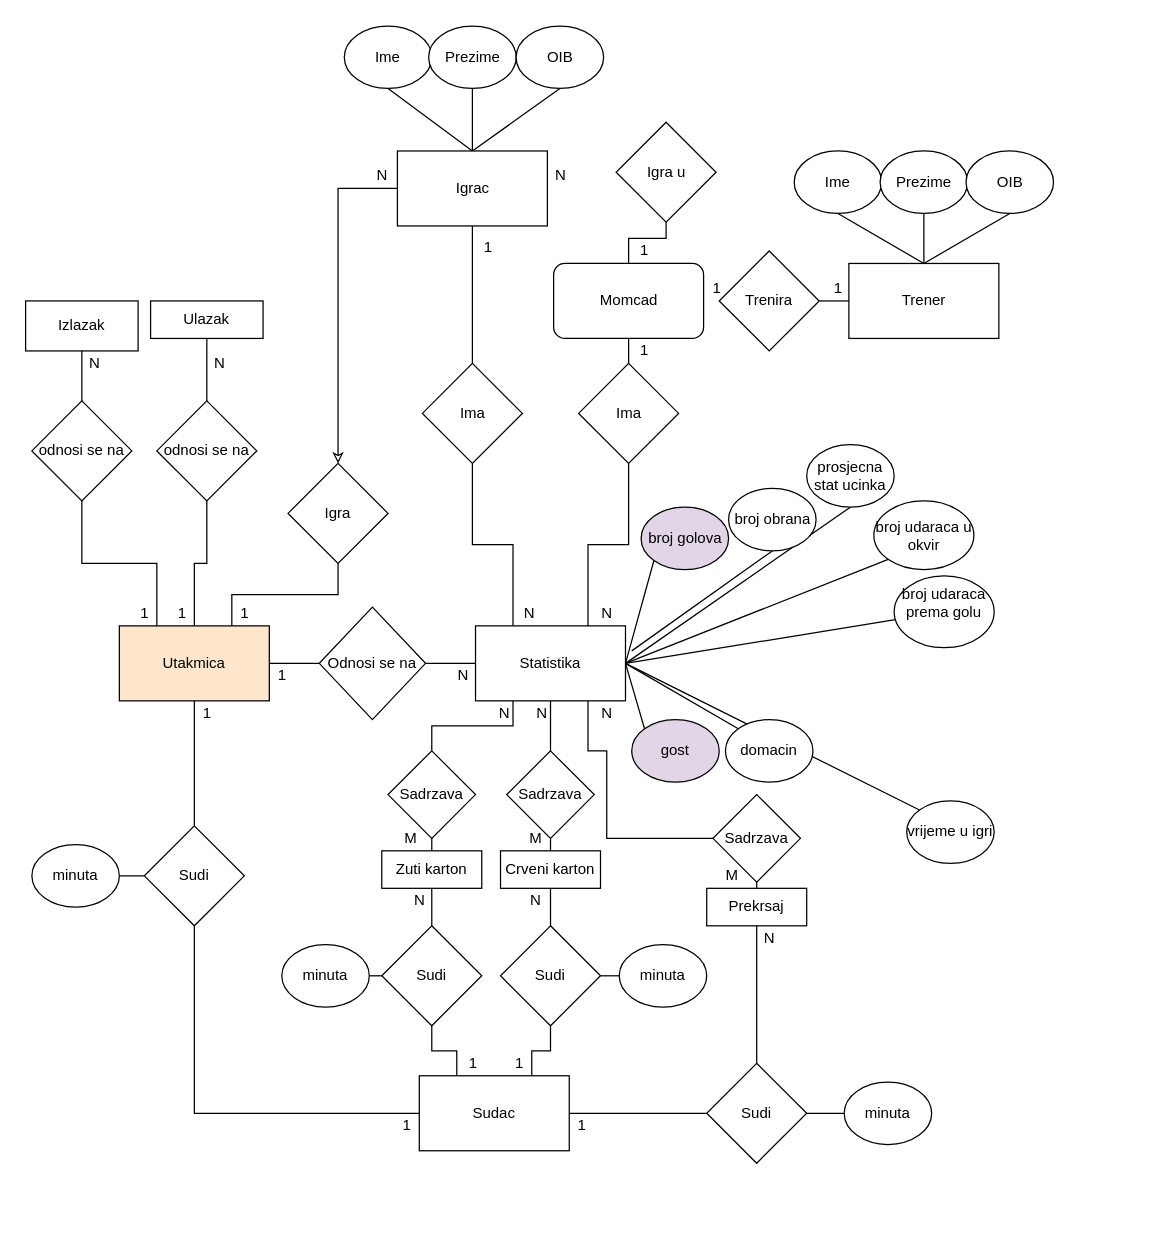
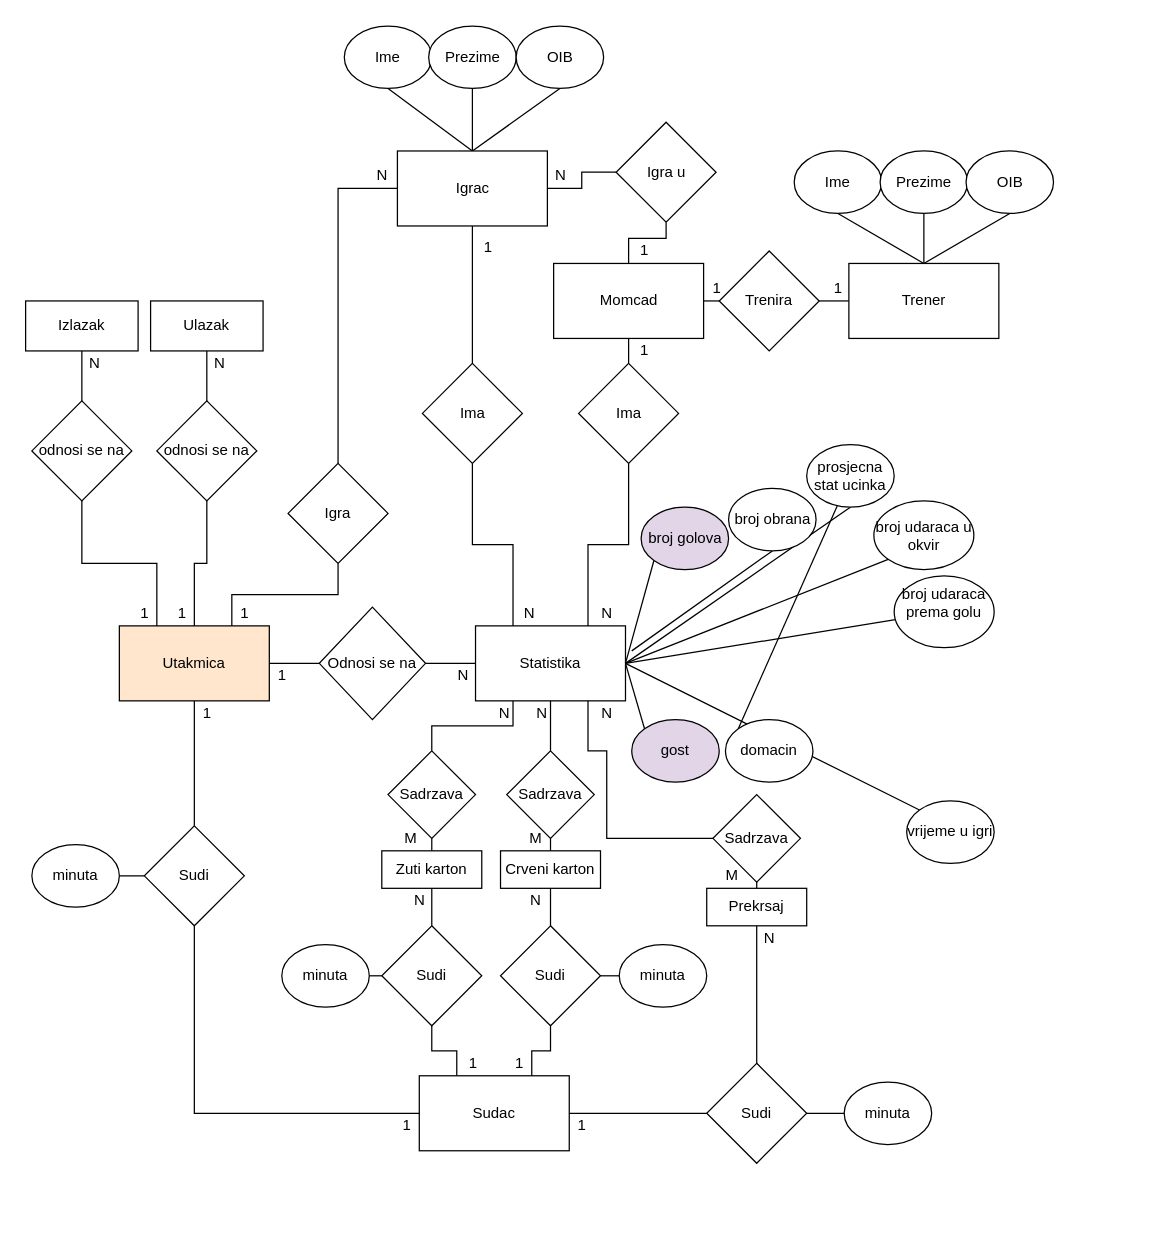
+ <mxCell id="27" style="edgeStyle=orthogonalEdgeStyle;rounded=0;orthogonalLoop=1;jettySize=auto;html=1;exitX=0;exitY=0.5;exitDx=0;exitDy=0;entryX=1;entryY=0.5;entryDx=0;entryDy=0;startArrow=none;startFill=0;endArrow=none;endFill=0;" parent="1" source="28" target="7" edge="1"><mxGeometry relative="1" as="geometry" /></mxCell>
- <mxCell id="9" value="&lt;div&gt;Momcad&lt;/div&gt;" style="whiteSpace=wrap;html=1;rounded=1;" parent="1" vertex="1"><mxGeometry x="442.5" y="210" width="120" height="60" as="geometry" /></mxCell>
+ <mxCell id="9" value="&lt;div&gt;Momcad&lt;/div&gt;" style="rounded=0;whiteSpace=wrap;html=1;" parent="1" vertex="1"><mxGeometry x="442.5" y="210" width="120" height="60" as="geometry" /></mxCell>
+ <mxCell id="34" style="edgeStyle=orthogonalEdgeStyle;rounded=0;orthogonalLoop=1;jettySize=auto;html=1;exitX=0;exitY=0.5;exitDx=0;exitDy=0;entryX=1;entryY=0.5;entryDx=0;entryDy=0;startArrow=none;startFill=0;endArrow=none;endFill=0;" parent="1" source="35" target="9" edge="1"><mxGeometry relative="1" as="geometry" /></mxCell>
- <mxCell id="41" value="&lt;div&gt;Ulazak&lt;/div&gt;" style="rounded=0;whiteSpace=wrap;html=1;" parent="1" vertex="1"><mxGeometry x="120" y="240" width="90" height="30" as="geometry" /></mxCell>
+ <mxCell id="41" value="&lt;div&gt;Ulazak&lt;/div&gt;" style="rounded=0;whiteSpace=wrap;html=1;" parent="1" vertex="1"><mxGeometry x="120" y="240" width="90" height="40" as="geometry" /></mxCell>
- <mxCell id="4" style="edgeStyle=orthogonalEdgeStyle;rounded=0;orthogonalLoop=1;jettySize=auto;html=1;exitX=0;exitY=0.5;exitDx=0;exitDy=0;entryX=0.5;entryY=0;entryDx=0;entryDy=0;startArrow=none;startFill=0;endArrow=classic;endFill=0;" parent="1" source="7" target="29" edge="1"><mxGeometry relative="1" as="geometry" /></mxCell>
+ <mxCell id="4" style="edgeStyle=orthogonalEdgeStyle;rounded=0;orthogonalLoop=1;jettySize=auto;html=1;exitX=0;exitY=0.5;exitDx=0;exitDy=0;entryX=0.5;entryY=0;entryDx=0;entryDy=0;startArrow=none;startFill=0;endArrow=none;endFill=0;" parent="1" source="7" target="29" edge="1"><mxGeometry relative="1" as="geometry" /></mxCell>
- <mxCell id="115" style="edgeStyle=none;rounded=0;orthogonalLoop=1;jettySize=auto;html=1;exitX=0;exitY=0;exitDx=0;exitDy=0;entryX=1;entryY=0.5;entryDx=0;entryDy=0;startArrow=none;startFill=0;endArrow=none;endFill=0;" parent="1" source="116" target="16" edge="1"><mxGeometry relative="1" as="geometry" /></mxCell>
+ <mxCell id="115" style="edgeStyle=none;rounded=0;orthogonalLoop=1;jettySize=auto;html=1;exitX=0;exitY=0;exitDx=0;exitDy=0;startArrow=none;startFill=0;endArrow=none;endFill=0;" parent="1" source="116" target="124" edge="1"><mxGeometry relative="1" as="geometry" /></mxCell>
